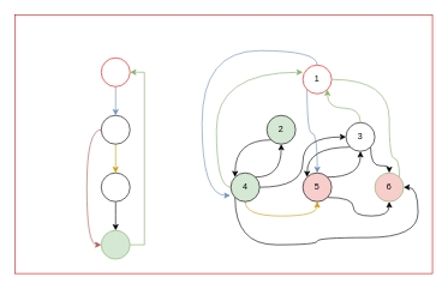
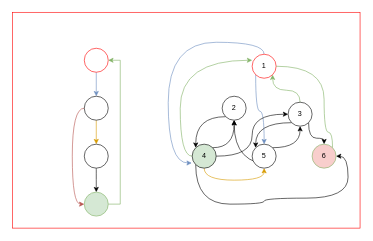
- <mxCell id="15" value="2" style="ellipse;whiteSpace=wrap;html=1;aspect=fixed;fillColor=#d5e8d4;" parent="1" vertex="1"><mxGeometry x="370" y="160" width="40" height="40" as="geometry" /></mxCell>
+ <mxCell id="15" value="2" style="ellipse;whiteSpace=wrap;html=1;aspect=fixed;" parent="1" vertex="1"><mxGeometry x="370" y="160" width="40" height="40" as="geometry" /></mxCell>
- <mxCell id="28" value="5" style="ellipse;whiteSpace=wrap;html=1;aspect=fixed;fillColor=#f8cecc;" parent="1" vertex="1"><mxGeometry x="420" y="240" width="40" height="40" as="geometry" /></mxCell>
+ <mxCell id="28" value="5" style="ellipse;whiteSpace=wrap;html=1;aspect=fixed;" parent="1" vertex="1"><mxGeometry x="420" y="240" width="40" height="40" as="geometry" /></mxCell>
- <mxCell id="27" style="edgeStyle=orthogonalEdgeStyle;curved=1;rounded=0;orthogonalLoop=1;jettySize=auto;html=1;exitX=1;exitY=1;exitDx=0;exitDy=0;entryX=0.5;entryY=1;entryDx=0;entryDy=0;" parent="1" source="28" target="30" edge="1"><mxGeometry relative="1" as="geometry" /></mxCell>
+ <mxCell id="27" style="edgeStyle=orthogonalEdgeStyle;curved=1;rounded=0;orthogonalLoop=1;jettySize=auto;html=1;exitX=1;exitY=1;exitDx=0;exitDy=0;" parent="1" source="28" target="15" edge="1"><mxGeometry relative="1" as="geometry" /></mxCell>
